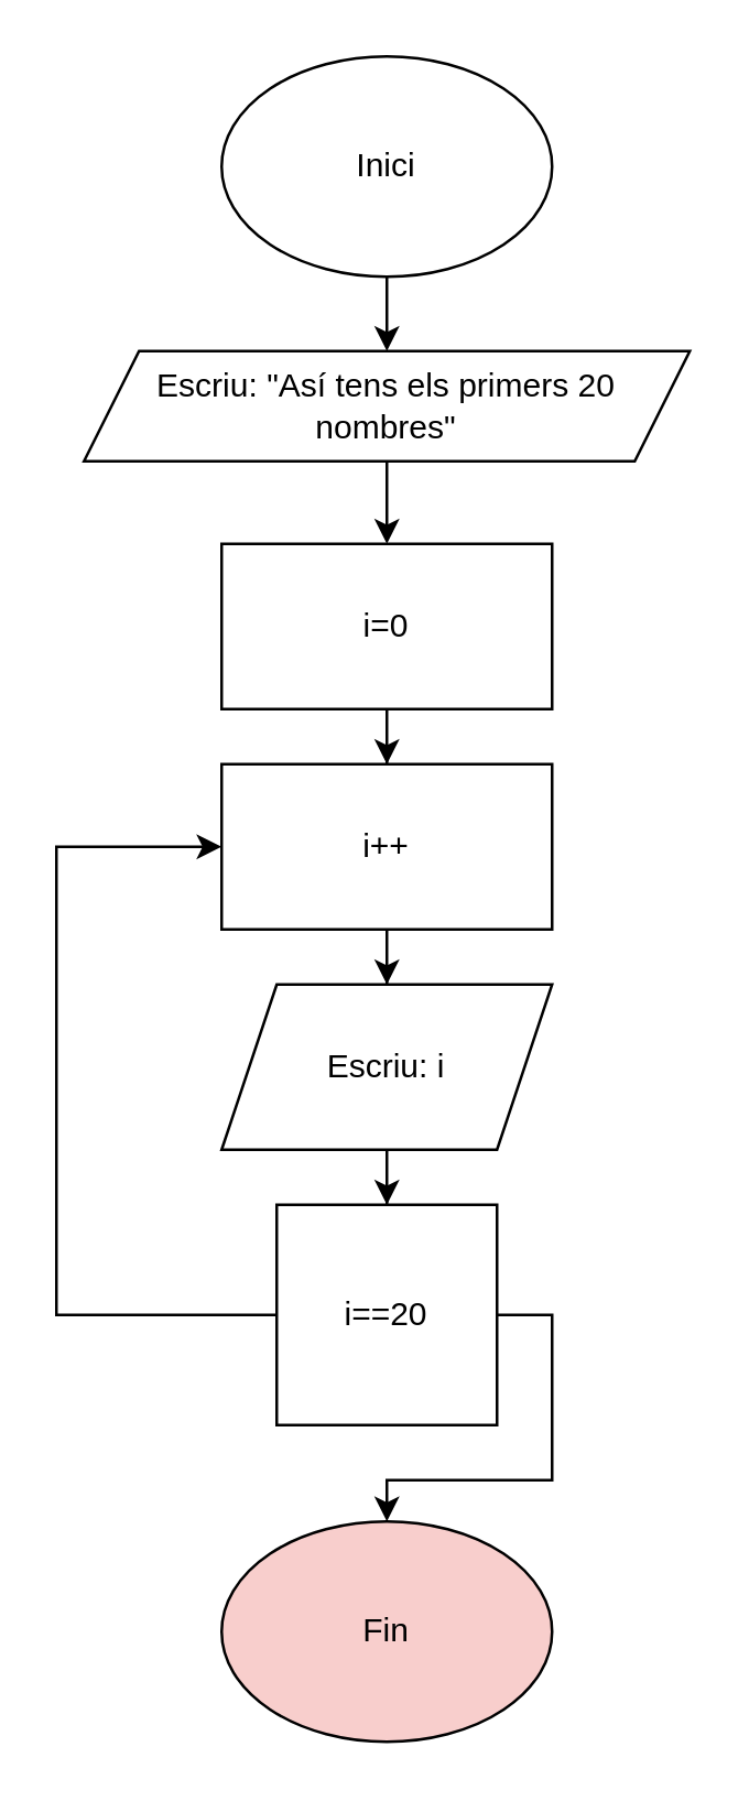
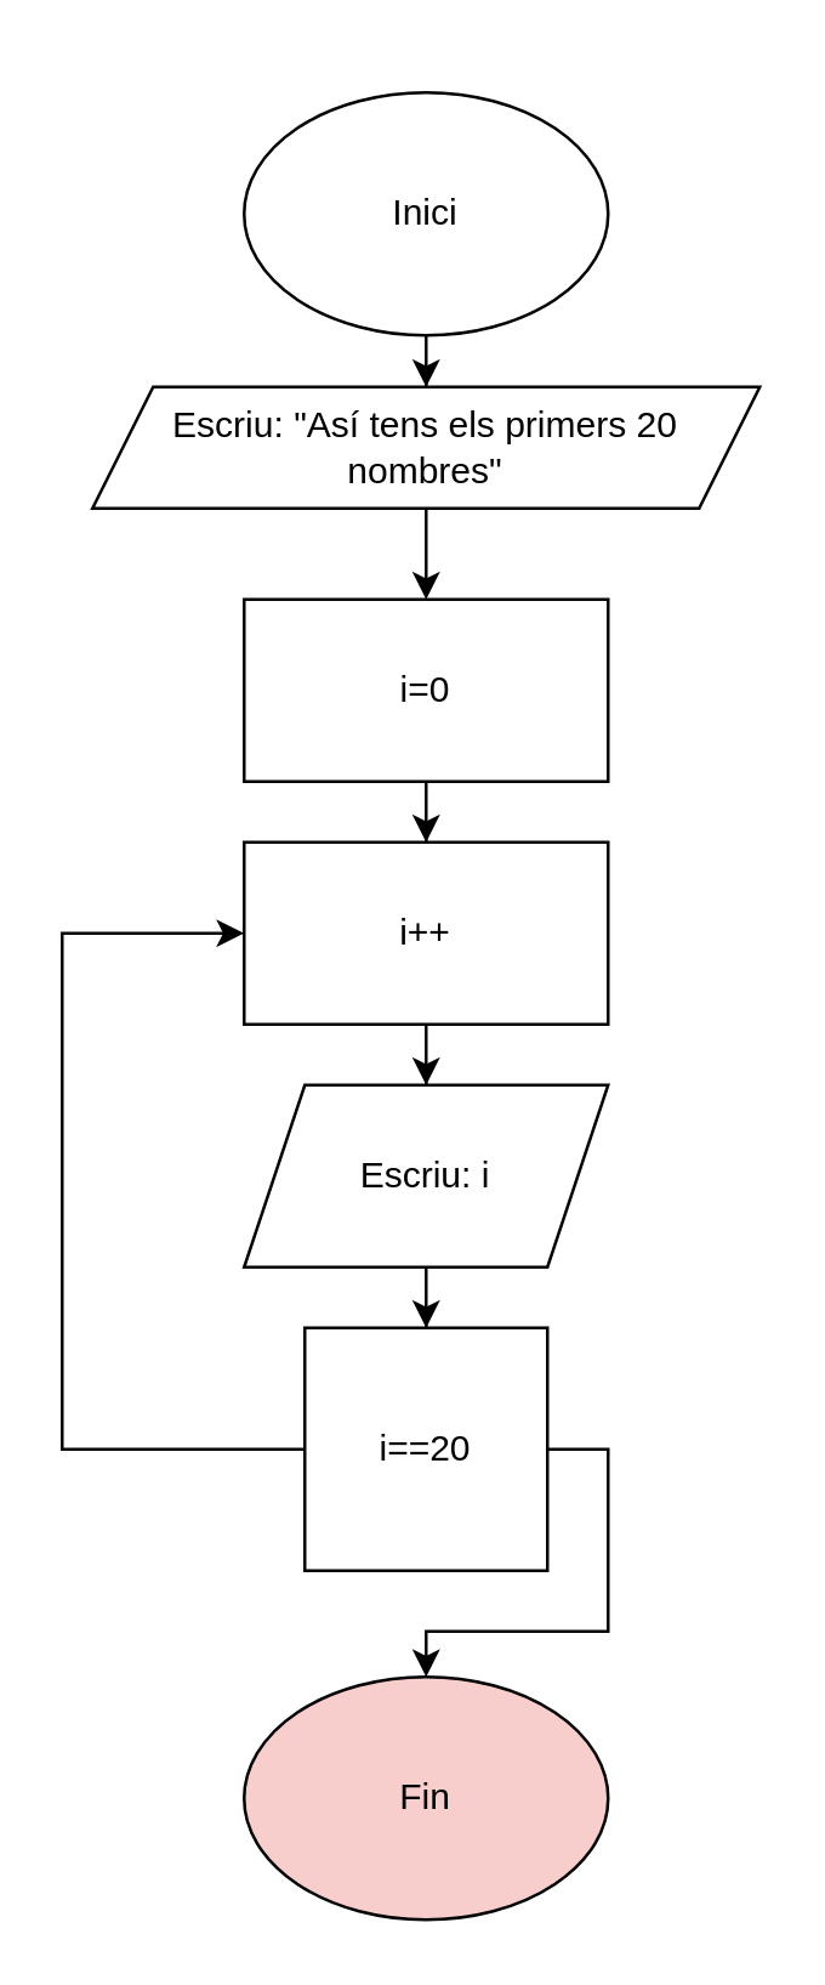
- <mxCell id="3" value="Inici" style="ellipse;whiteSpace=wrap;html=1;" vertex="1" parent="1"><mxGeometry x="80" y="20" width="120" height="80" as="geometry" /></mxCell>
+ <mxCell id="3" value="Inici" style="ellipse;whiteSpace=wrap;html=1;" vertex="1" parent="1"><mxGeometry x="80" y="30" width="120" height="80" as="geometry" /></mxCell>
